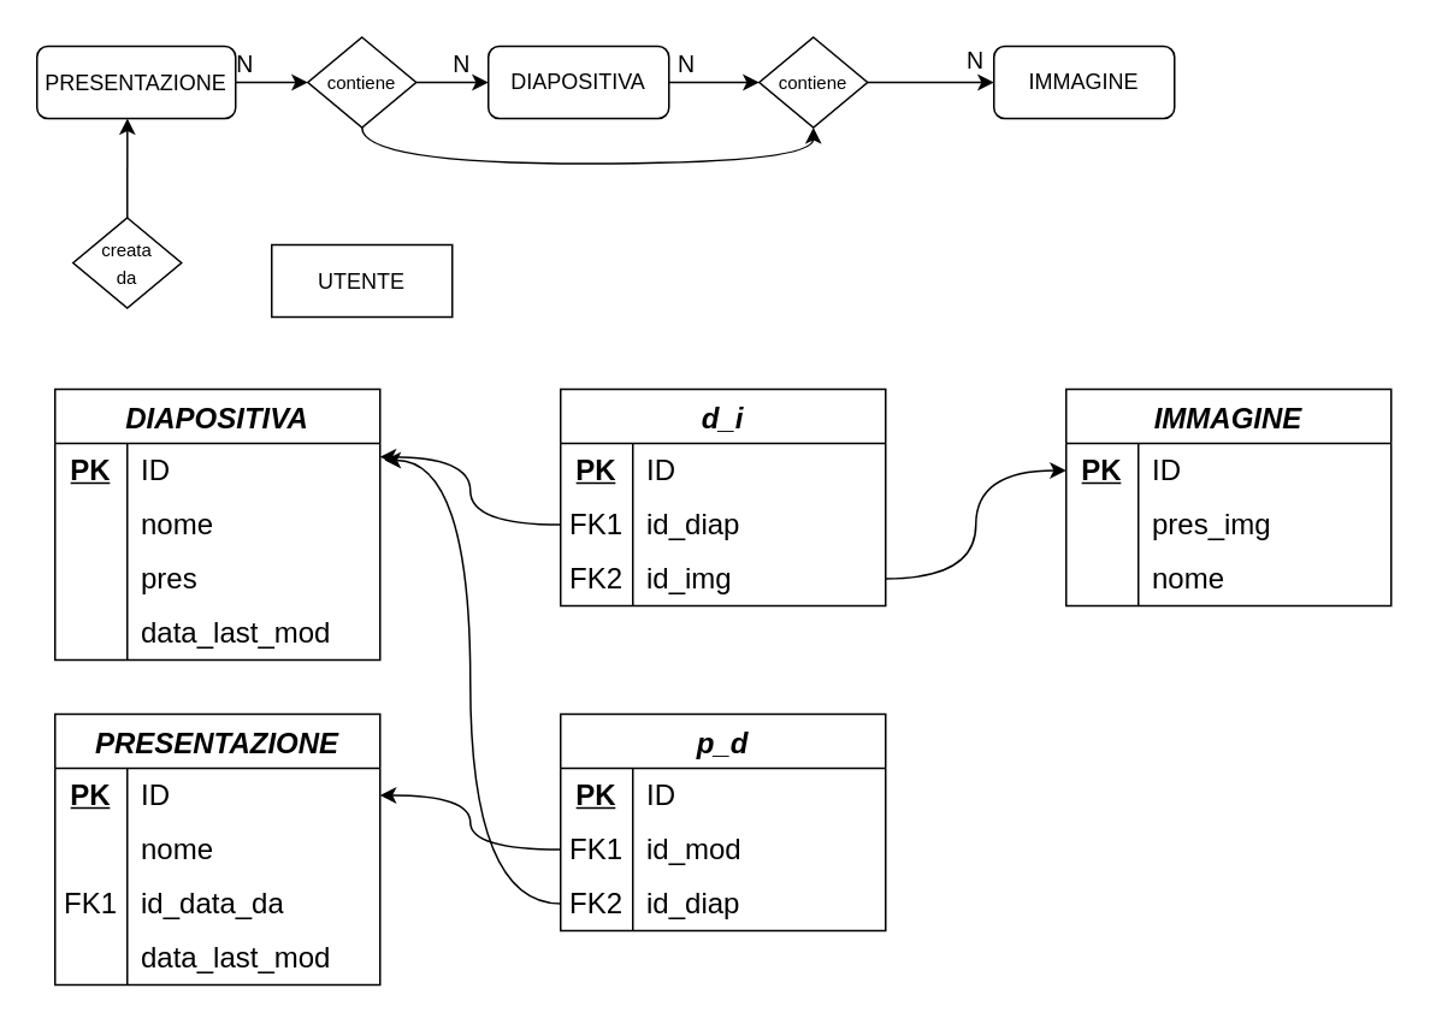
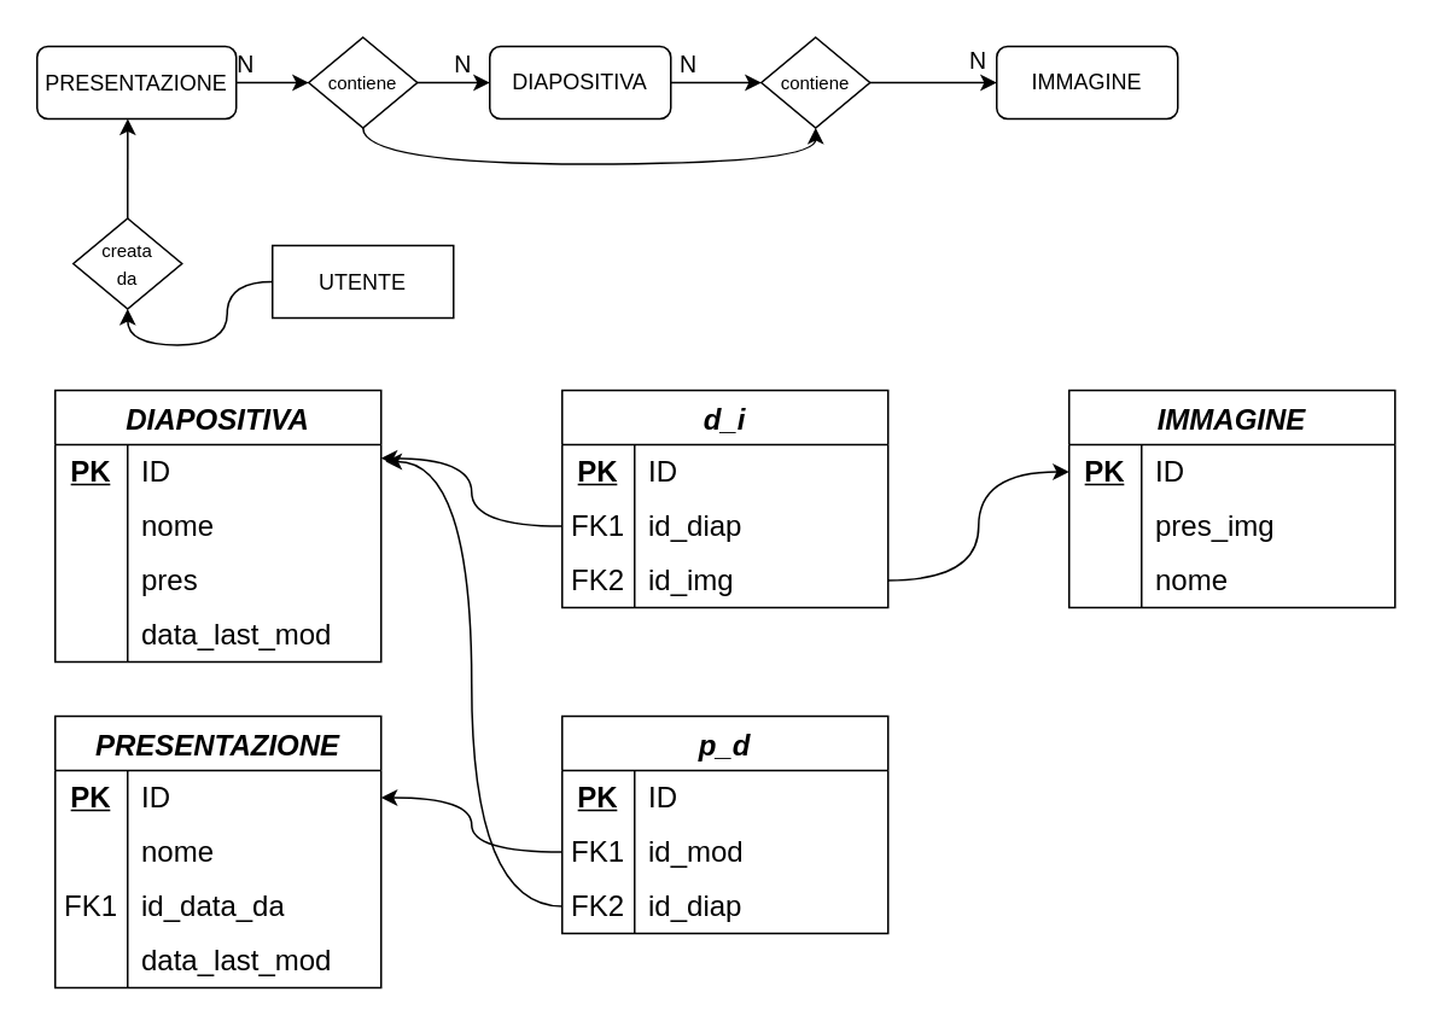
+ <mxCell id="7" style="edgeStyle=orthogonalEdgeStyle;curved=1;rounded=0;orthogonalLoop=1;jettySize=auto;html=1;exitX=0;exitY=0.5;exitDx=0;exitDy=0;entryX=0.5;entryY=1;entryDx=0;entryDy=0;fontSize=13;" edge="1" parent="1" source="8" target="78"><mxGeometry relative="1" as="geometry" /></mxCell>
